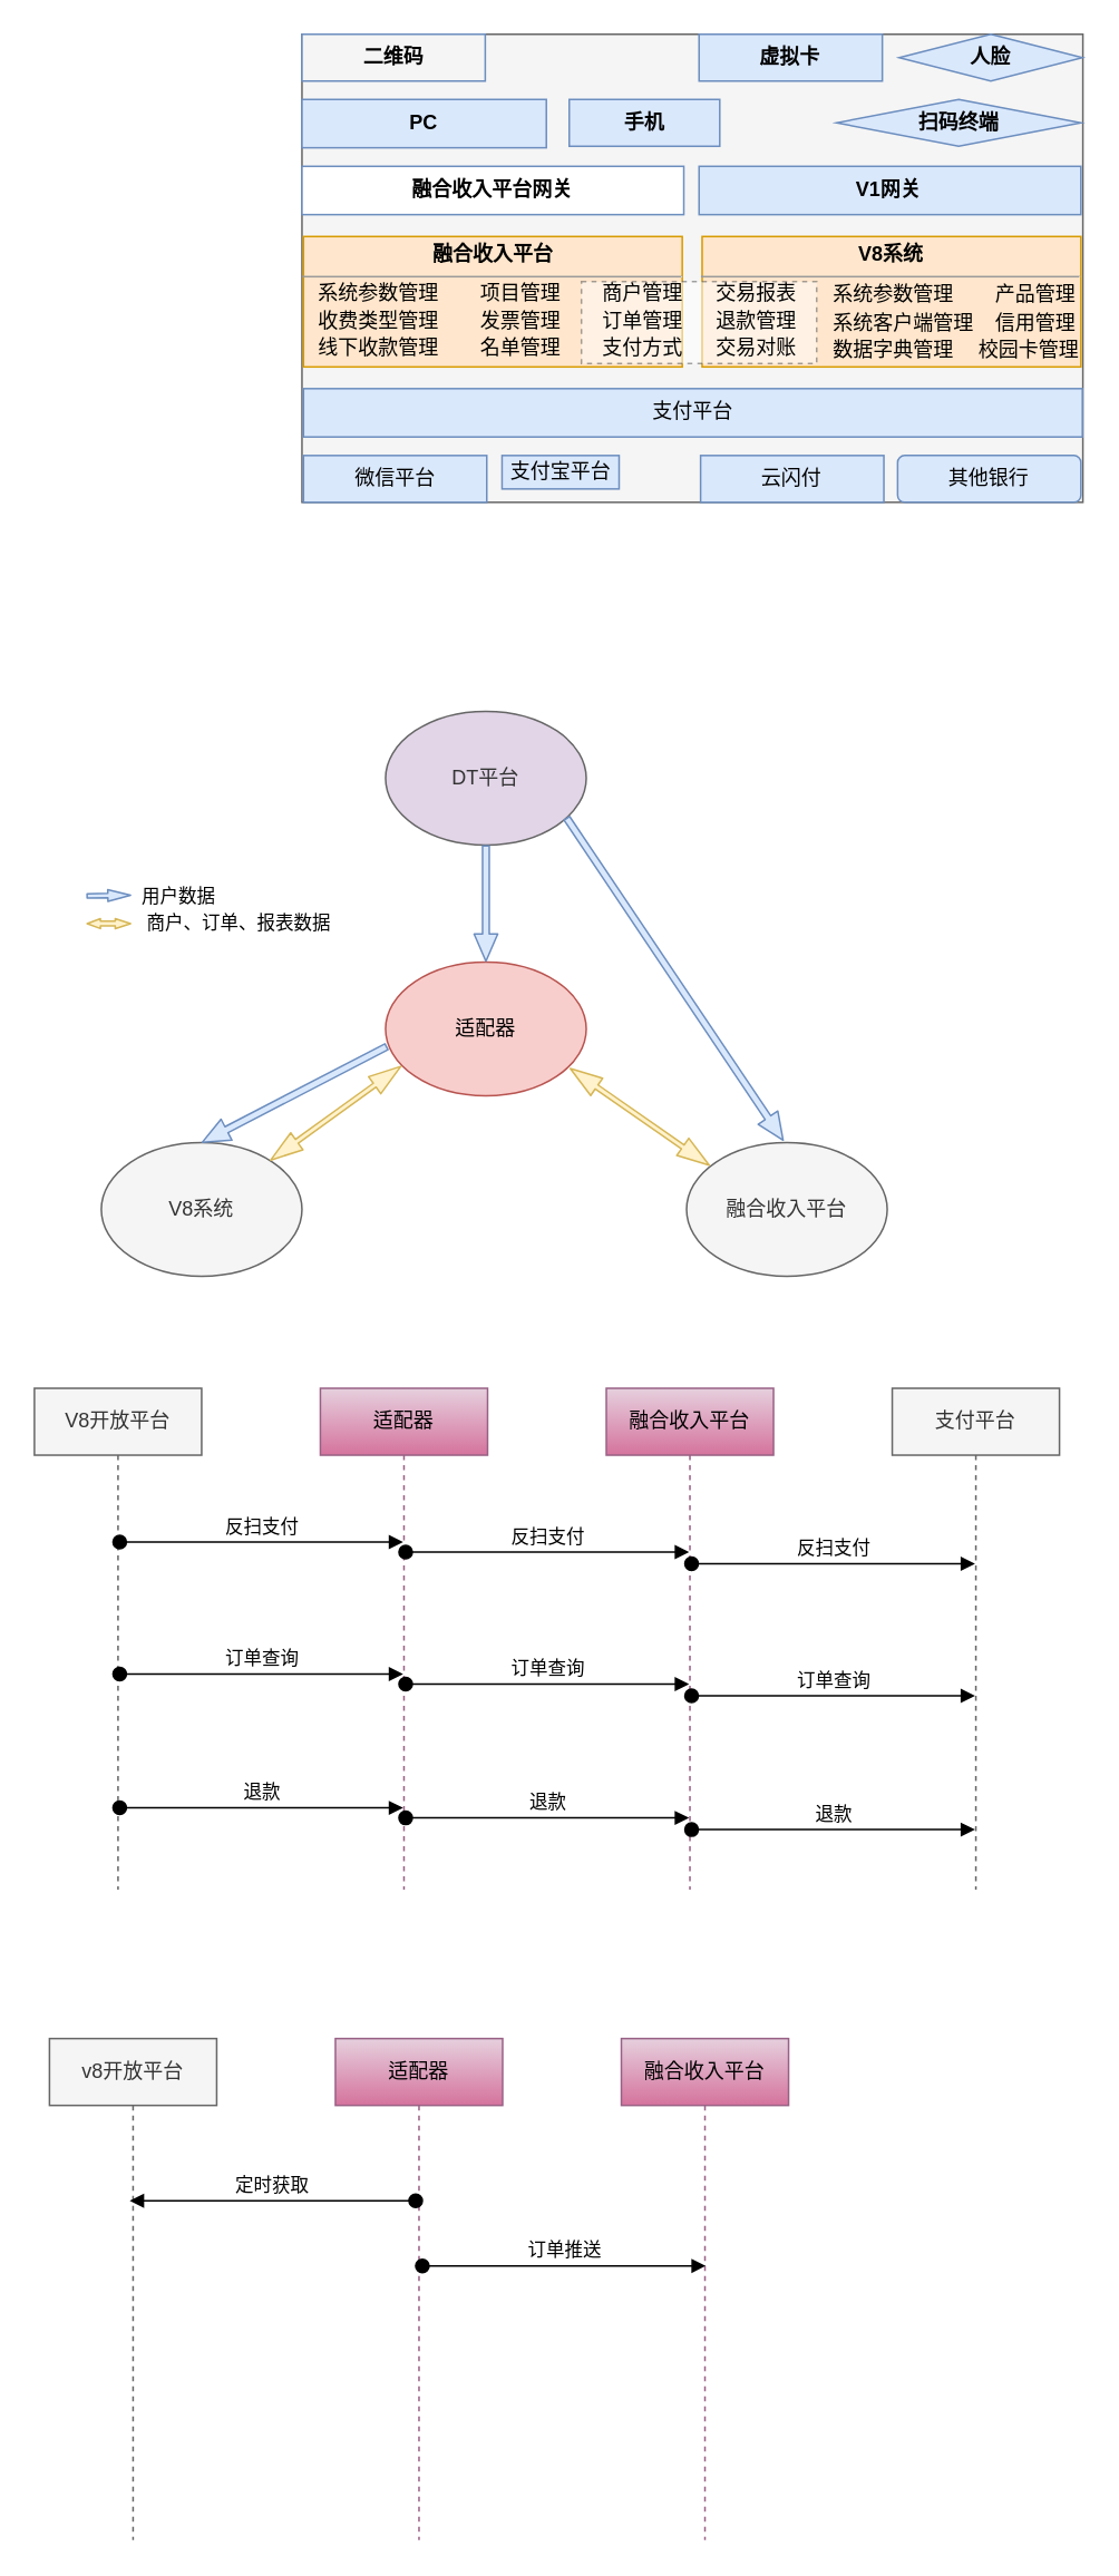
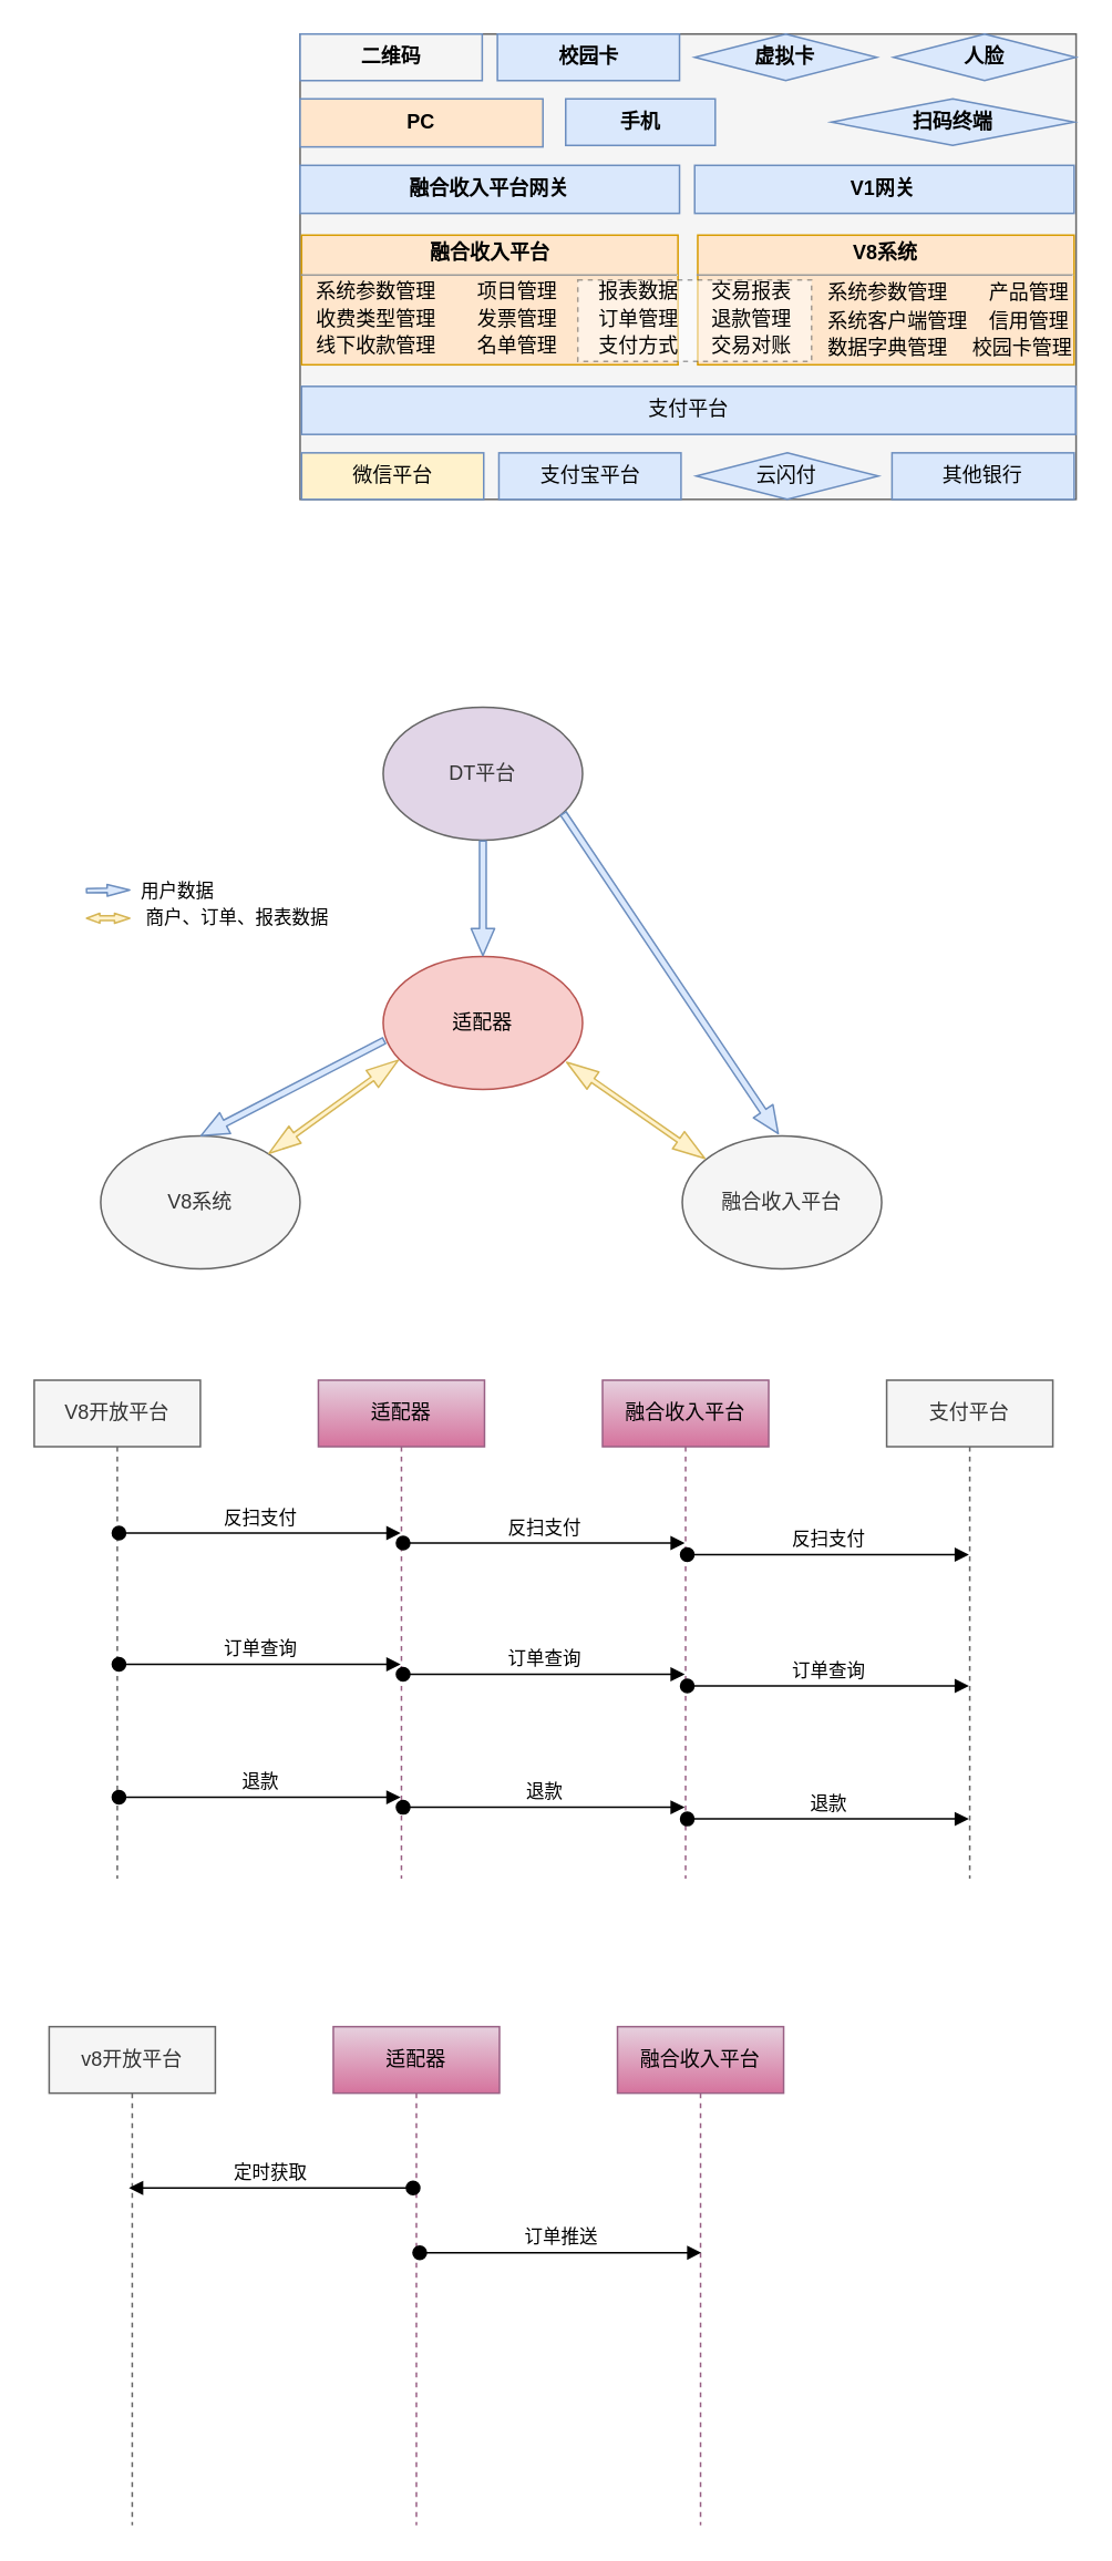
+ <mxCell id="6" value="校园卡" style="rounded=0;whiteSpace=wrap;html=1;comic=0;jiggle=2;strokeWidth=1;fontStyle=1;fillColor=#dae8fc;strokeColor=#6c8ebf;" parent="2" vertex="1"><mxGeometry x="118.736" width="109.603" height="28" as="geometry" /></mxCell>
- <mxCell id="7" value="虚拟卡" style="rounded=0;whiteSpace=wrap;html=1;comic=0;jiggle=2;strokeWidth=1;fontStyle=1;fillColor=#dae8fc;strokeColor=#6c8ebf;" parent="2" vertex="1"><mxGeometry x="237.473" width="109.603" height="28" as="geometry" /></mxCell>
+ <mxCell id="7" value="虚拟卡" style="rhombus;whiteSpace=wrap;html=1;comic=0;jiggle=2;strokeWidth=1;fontStyle=1;fillColor=#dae8fc;strokeColor=#6c8ebf;" parent="2" vertex="1"><mxGeometry x="237.473" width="109.603" height="28" as="geometry" /></mxCell>
- <mxCell id="4" value="PC" style="rounded=0;whiteSpace=wrap;html=1;comic=0;jiggle=2;strokeWidth=1;fontStyle=1;fillColor=#dae8fc;strokeColor=#6c8ebf;" parent="2" vertex="1"><mxGeometry y="39" width="146.137" height="28.9" as="geometry" /></mxCell>
+ <mxCell id="4" value="PC" style="rounded=0;whiteSpace=wrap;html=1;comic=0;jiggle=2;strokeWidth=1;fontStyle=1;fillColor=#ffe6cc;strokeColor=#6c8ebf;" parent="2" vertex="1"><mxGeometry y="39" width="146.137" height="28.9" as="geometry" /></mxCell>
- <mxCell id="11" value="融合收入平台网关" style="rounded=0;whiteSpace=wrap;html=1;comic=0;jiggle=2;strokeWidth=1;fontStyle=1;fillColor=#ffffff;strokeColor=#6c8ebf;" parent="2" vertex="1"><mxGeometry y="79" width="228.339" height="28.9" as="geometry" /></mxCell>
+ <mxCell id="11" value="融合收入平台网关" style="rounded=0;whiteSpace=wrap;html=1;comic=0;jiggle=2;strokeWidth=1;fontStyle=1;fillColor=#dae8fc;strokeColor=#6c8ebf;" parent="2" vertex="1"><mxGeometry y="79" width="228.339" height="28.9" as="geometry" /></mxCell>
- <mxCell id="27" value="商户管理" style="text;html=1;strokeColor=none;fillColor=none;align=left;verticalAlign=middle;whiteSpace=wrap;rounded=0;comic=0;jiggle=2;" parent="2" vertex="1"><mxGeometry x="178.105" y="145" width="93.162" height="20" as="geometry" /></mxCell>
+ <mxCell id="27" value="报表数据" style="text;html=1;strokeColor=none;fillColor=none;align=left;verticalAlign=middle;whiteSpace=wrap;rounded=0;comic=0;jiggle=2;" parent="2" vertex="1"><mxGeometry x="178.105" y="145" width="93.162" height="20" as="geometry" /></mxCell>
- <mxCell id="15" value="支付宝平台" style="rounded=0;whiteSpace=wrap;html=1;comic=0;jiggle=2;strokeWidth=1;fillColor=#dae8fc;strokeColor=#6c8ebf;" parent="2" vertex="1"><mxGeometry x="119.65" y="252" width="70" height="20" as="geometry" /></mxCell>
+ <mxCell id="15" value="支付宝平台" style="rounded=0;whiteSpace=wrap;html=1;comic=0;jiggle=2;strokeWidth=1;fillColor=#dae8fc;strokeColor=#6c8ebf;" parent="2" vertex="1"><mxGeometry x="119.65" y="252" width="109.603" height="28" as="geometry" /></mxCell>
- <mxCell id="14" value="微信平台" style="rounded=0;whiteSpace=wrap;html=1;comic=0;jiggle=2;strokeWidth=1;fillColor=#dae8fc;strokeColor=#6c8ebf;" parent="2" vertex="1"><mxGeometry x="0.913" y="252" width="109.603" height="28" as="geometry" /></mxCell>
+ <mxCell id="14" value="微信平台" style="rounded=0;whiteSpace=wrap;html=1;comic=0;jiggle=2;strokeWidth=1;fillColor=#fff2cc;strokeColor=#6c8ebf;" parent="2" vertex="1"><mxGeometry x="0.913" y="252" width="109.603" height="28" as="geometry" /></mxCell>
- <mxCell id="16" value="云闪付" style="rounded=0;whiteSpace=wrap;html=1;comic=0;jiggle=2;strokeWidth=1;fillColor=#dae8fc;strokeColor=#6c8ebf;" parent="2" vertex="1"><mxGeometry x="238.386" y="252" width="109.603" height="28" as="geometry" /></mxCell>
+ <mxCell id="16" value="云闪付" style="rhombus;whiteSpace=wrap;html=1;comic=0;jiggle=2;strokeWidth=1;fillColor=#dae8fc;strokeColor=#6c8ebf;" parent="2" vertex="1"><mxGeometry x="238.386" y="252" width="109.603" height="28" as="geometry" /></mxCell>
- <mxCell id="17" value="其他银行" style="whiteSpace=wrap;html=1;comic=0;jiggle=2;strokeWidth=1;fillColor=#dae8fc;strokeColor=#6c8ebf;rounded=1;" parent="2" vertex="1"><mxGeometry x="356.209" y="252" width="109.603" height="28" as="geometry" /></mxCell>
+ <mxCell id="17" value="其他银行" style="rounded=0;whiteSpace=wrap;html=1;comic=0;jiggle=2;strokeWidth=1;fillColor=#dae8fc;strokeColor=#6c8ebf;" parent="2" vertex="1"><mxGeometry x="356.209" y="252" width="109.603" height="28" as="geometry" /></mxCell>
